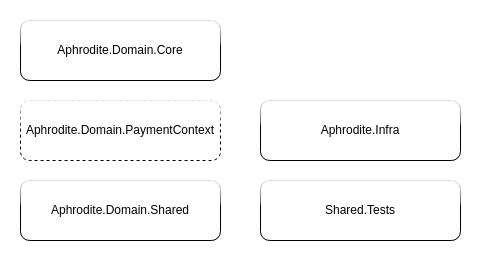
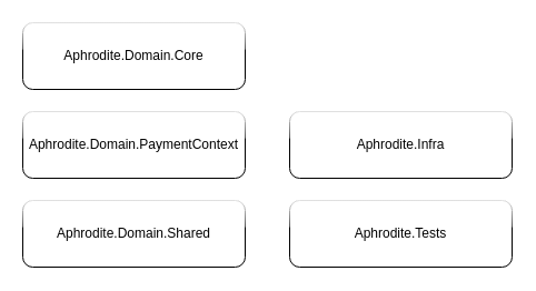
- <mxCell id="3" value="Aphrodite.Domain.PaymentContext" style="rounded=1;whiteSpace=wrap;html=1;glass=1;dashed=1;" vertex="1" parent="1"><mxGeometry x="20" y="100" width="200" height="60" as="geometry" /></mxCell>
+ <mxCell id="3" value="Aphrodite.Domain.PaymentContext" style="rounded=1;whiteSpace=wrap;html=1;glass=1;" vertex="1" parent="1"><mxGeometry x="20" y="100" width="200" height="60" as="geometry" /></mxCell>
- <mxCell id="6" value="Shared.Tests" style="rounded=1;whiteSpace=wrap;html=1;glass=1;" vertex="1" parent="1"><mxGeometry x="260" y="180" width="200" height="60" as="geometry" /></mxCell>
+ <mxCell id="6" value="Aphrodite.Tests" style="rounded=1;whiteSpace=wrap;html=1;glass=1;" vertex="1" parent="1"><mxGeometry x="260" y="180" width="200" height="60" as="geometry" /></mxCell>
